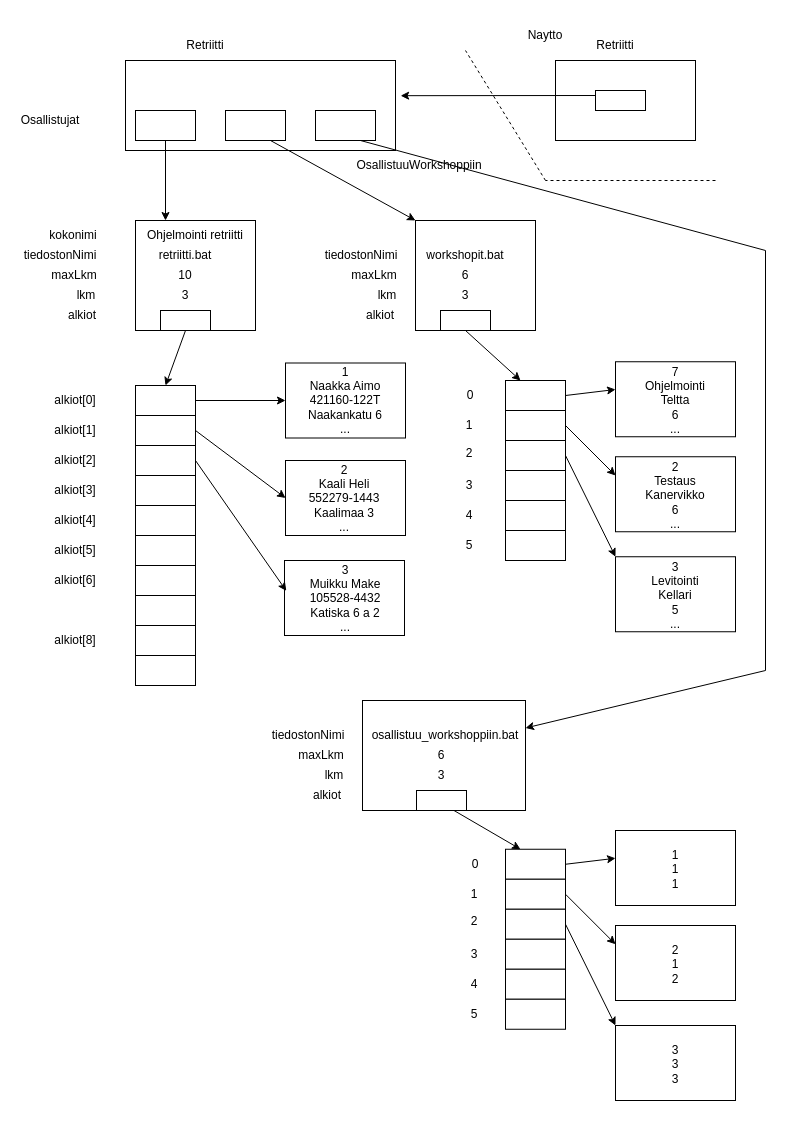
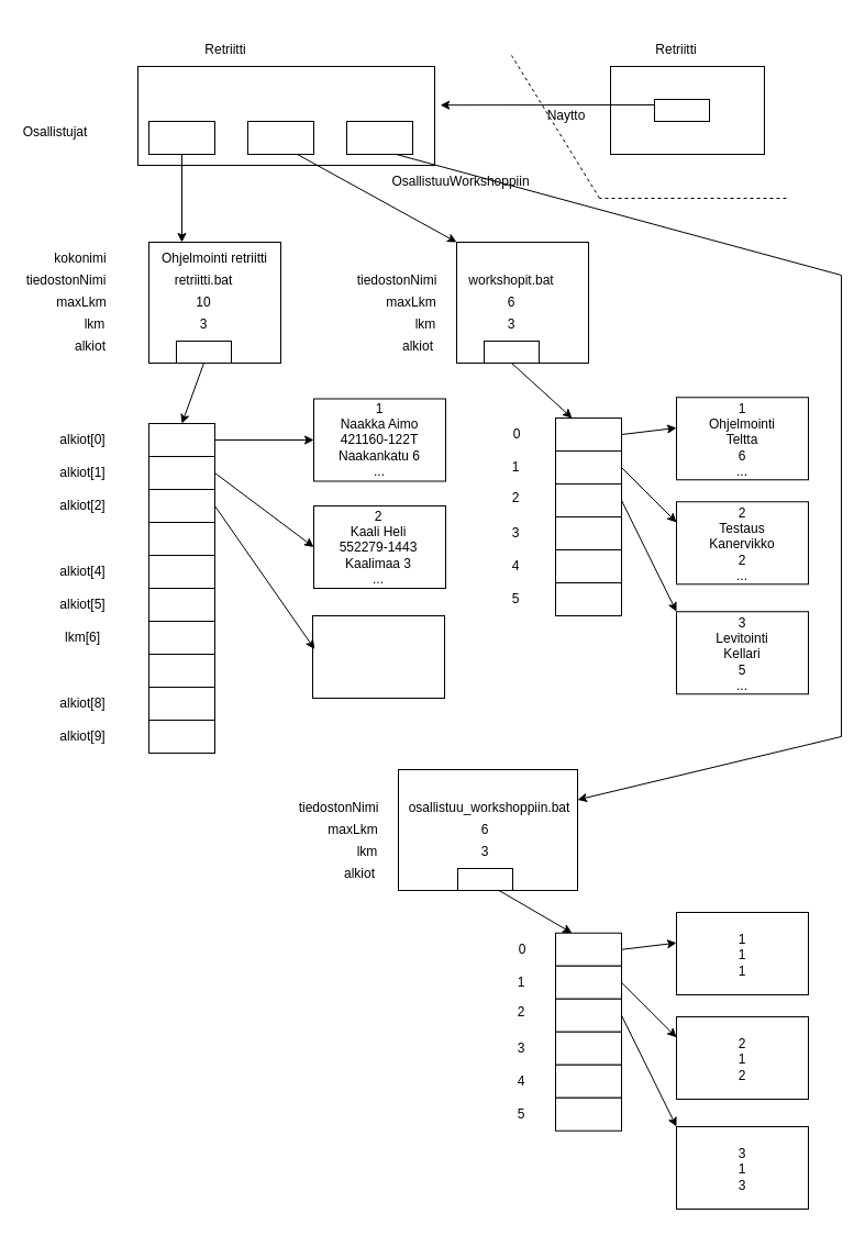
- <mxCell id="82" value="Naytto" style="text;html=1;strokeColor=none;fillColor=none;align=center;verticalAlign=middle;whiteSpace=wrap;rounded=0;" parent="1" vertex="1"><mxGeometry x="515" y="20" width="60" height="30" as="geometry" /></mxCell>
+ <mxCell id="82" value="Naytto" style="text;html=1;strokeColor=none;fillColor=none;align=center;verticalAlign=middle;whiteSpace=wrap;rounded=0;" parent="1" vertex="1"><mxGeometry x="485" y="90" width="60" height="30" as="geometry" /></mxCell>
- <mxCell id="69" value="7&lt;br&gt;Ohjelmointi&lt;br&gt;Teltta&lt;br&gt;6&lt;br&gt;..." style="text;html=1;strokeColor=none;fillColor=none;align=center;verticalAlign=middle;whiteSpace=wrap;rounded=0;" parent="1" vertex="1"><mxGeometry x="645" y="361.25" width="60" height="77.5" as="geometry" /></mxCell>
+ <mxCell id="69" value="1&lt;br&gt;Ohjelmointi&lt;br&gt;Teltta&lt;br&gt;6&lt;br&gt;..." style="text;html=1;strokeColor=none;fillColor=none;align=center;verticalAlign=middle;whiteSpace=wrap;rounded=0;" parent="1" vertex="1"><mxGeometry x="645" y="361.25" width="60" height="77.5" as="geometry" /></mxCell>
- <mxCell id="27" value="alkiot[3]" style="text;html=1;strokeColor=none;fillColor=none;align=center;verticalAlign=middle;whiteSpace=wrap;rounded=0;" parent="1" vertex="1"><mxGeometry x="45" y="475" width="60" height="30" as="geometry" /></mxCell>
- <mxCell id="71" value="2&lt;br&gt;Testaus&lt;br&gt;Kanervikko&lt;br&gt;6&lt;br&gt;..." style="text;html=1;strokeColor=none;fillColor=none;align=center;verticalAlign=middle;whiteSpace=wrap;rounded=0;" parent="1" vertex="1"><mxGeometry x="645" y="456.25" width="60" height="77.5" as="geometry" /></mxCell>
+ <mxCell id="71" value="2&lt;br&gt;Testaus&lt;br&gt;Kanervikko&lt;br&gt;2&lt;br&gt;..." style="text;html=1;strokeColor=none;fillColor=none;align=center;verticalAlign=middle;whiteSpace=wrap;rounded=0;" parent="1" vertex="1"><mxGeometry x="645" y="456.25" width="60" height="77.5" as="geometry" /></mxCell>
- <mxCell id="30" value="alkiot[6]" style="text;html=1;strokeColor=none;fillColor=none;align=center;verticalAlign=middle;whiteSpace=wrap;rounded=0;" parent="1" vertex="1"><mxGeometry x="45" y="565" width="60" height="30" as="geometry" /></mxCell>
+ <mxCell id="30" value="lkm[6]" style="text;html=1;strokeColor=none;fillColor=none;align=center;verticalAlign=middle;whiteSpace=wrap;rounded=0;" parent="1" vertex="1"><mxGeometry x="45" y="565" width="60" height="30" as="geometry" /></mxCell>
- <mxCell id="41" value="3&lt;br&gt;Muikku Make&lt;br&gt;105528-4432&lt;br&gt;Katiska 6 a 2&lt;br&gt;..." style="text;html=1;strokeColor=none;fillColor=none;align=center;verticalAlign=middle;whiteSpace=wrap;rounded=0;" parent="1" vertex="1"><mxGeometry x="300" y="567.5" width="90" height="60" as="geometry" /></mxCell>
+ <mxCell id="32" value="alkiot[9]" style="text;html=1;strokeColor=none;fillColor=none;align=center;verticalAlign=middle;whiteSpace=wrap;rounded=0;" parent="1" vertex="1"><mxGeometry x="45" y="655" width="60" height="30" as="geometry" /></mxCell>
- <mxCell id="109" value="3&lt;br&gt;3&lt;br&gt;3" style="text;html=1;strokeColor=none;fillColor=none;align=center;verticalAlign=middle;whiteSpace=wrap;rounded=0;" parent="1" vertex="1"><mxGeometry x="645" y="1025" width="60" height="77.5" as="geometry" /></mxCell>
+ <mxCell id="109" value="3&lt;br&gt;1&lt;br&gt;3" style="text;html=1;strokeColor=none;fillColor=none;align=center;verticalAlign=middle;whiteSpace=wrap;rounded=0;" parent="1" vertex="1"><mxGeometry x="645" y="1025" width="60" height="77.5" as="geometry" /></mxCell>
